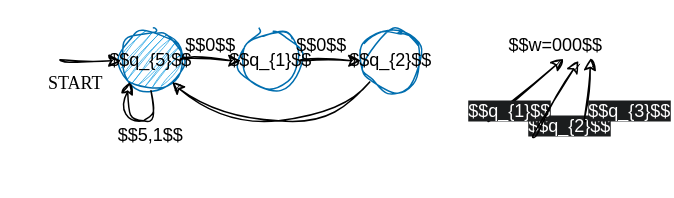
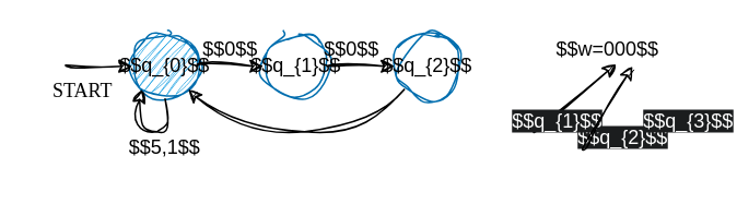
- <mxCell id="3" value="&lt;font style=&quot;color: light-dark(rgb(0, 0, 0), rgb(255, 255, 255));&quot;&gt;$$q_{5}$$&lt;/font&gt;" style="ellipse;whiteSpace=wrap;html=1;sketch=1;curveFitting=1;jiggle=2;fillColor=#1ba1e2;fontColor=#ffffff;strokeColor=#006EAF;" parent="1" vertex="1"><mxGeometry x="80" y="20" width="40" height="40" as="geometry" /></mxCell>
+ <mxCell id="3" value="&lt;font style=&quot;color: light-dark(rgb(0, 0, 0), rgb(255, 255, 255));&quot;&gt;$$q_{0}$$&lt;/font&gt;" style="ellipse;whiteSpace=wrap;html=1;sketch=1;curveFitting=1;jiggle=2;fillColor=#1ba1e2;fontColor=#ffffff;strokeColor=#006EAF;" parent="1" vertex="1"><mxGeometry x="80" y="20" width="40" height="40" as="geometry" /></mxCell>
- <mxCell id="20" value="" style="curved=1;endArrow=classic;html=1;rounded=0;entryX=0.888;entryY=0.906;entryDx=0;entryDy=0;sketch=1;curveFitting=1;jiggle=2;strokeColor=light-dark(#000000,#FFFFFF);entryPerimeter=0;exitX=0;exitY=0.5;exitDx=0;exitDy=0;" edge="1" parent="1" source="16" target="14"><mxGeometry width="50" height="50" relative="1" as="geometry"><mxPoint x="370" y="91" as="sourcePoint" /><mxPoint x="370" y="40" as="targetPoint" /><Array as="points" /></mxGeometry></mxCell>
